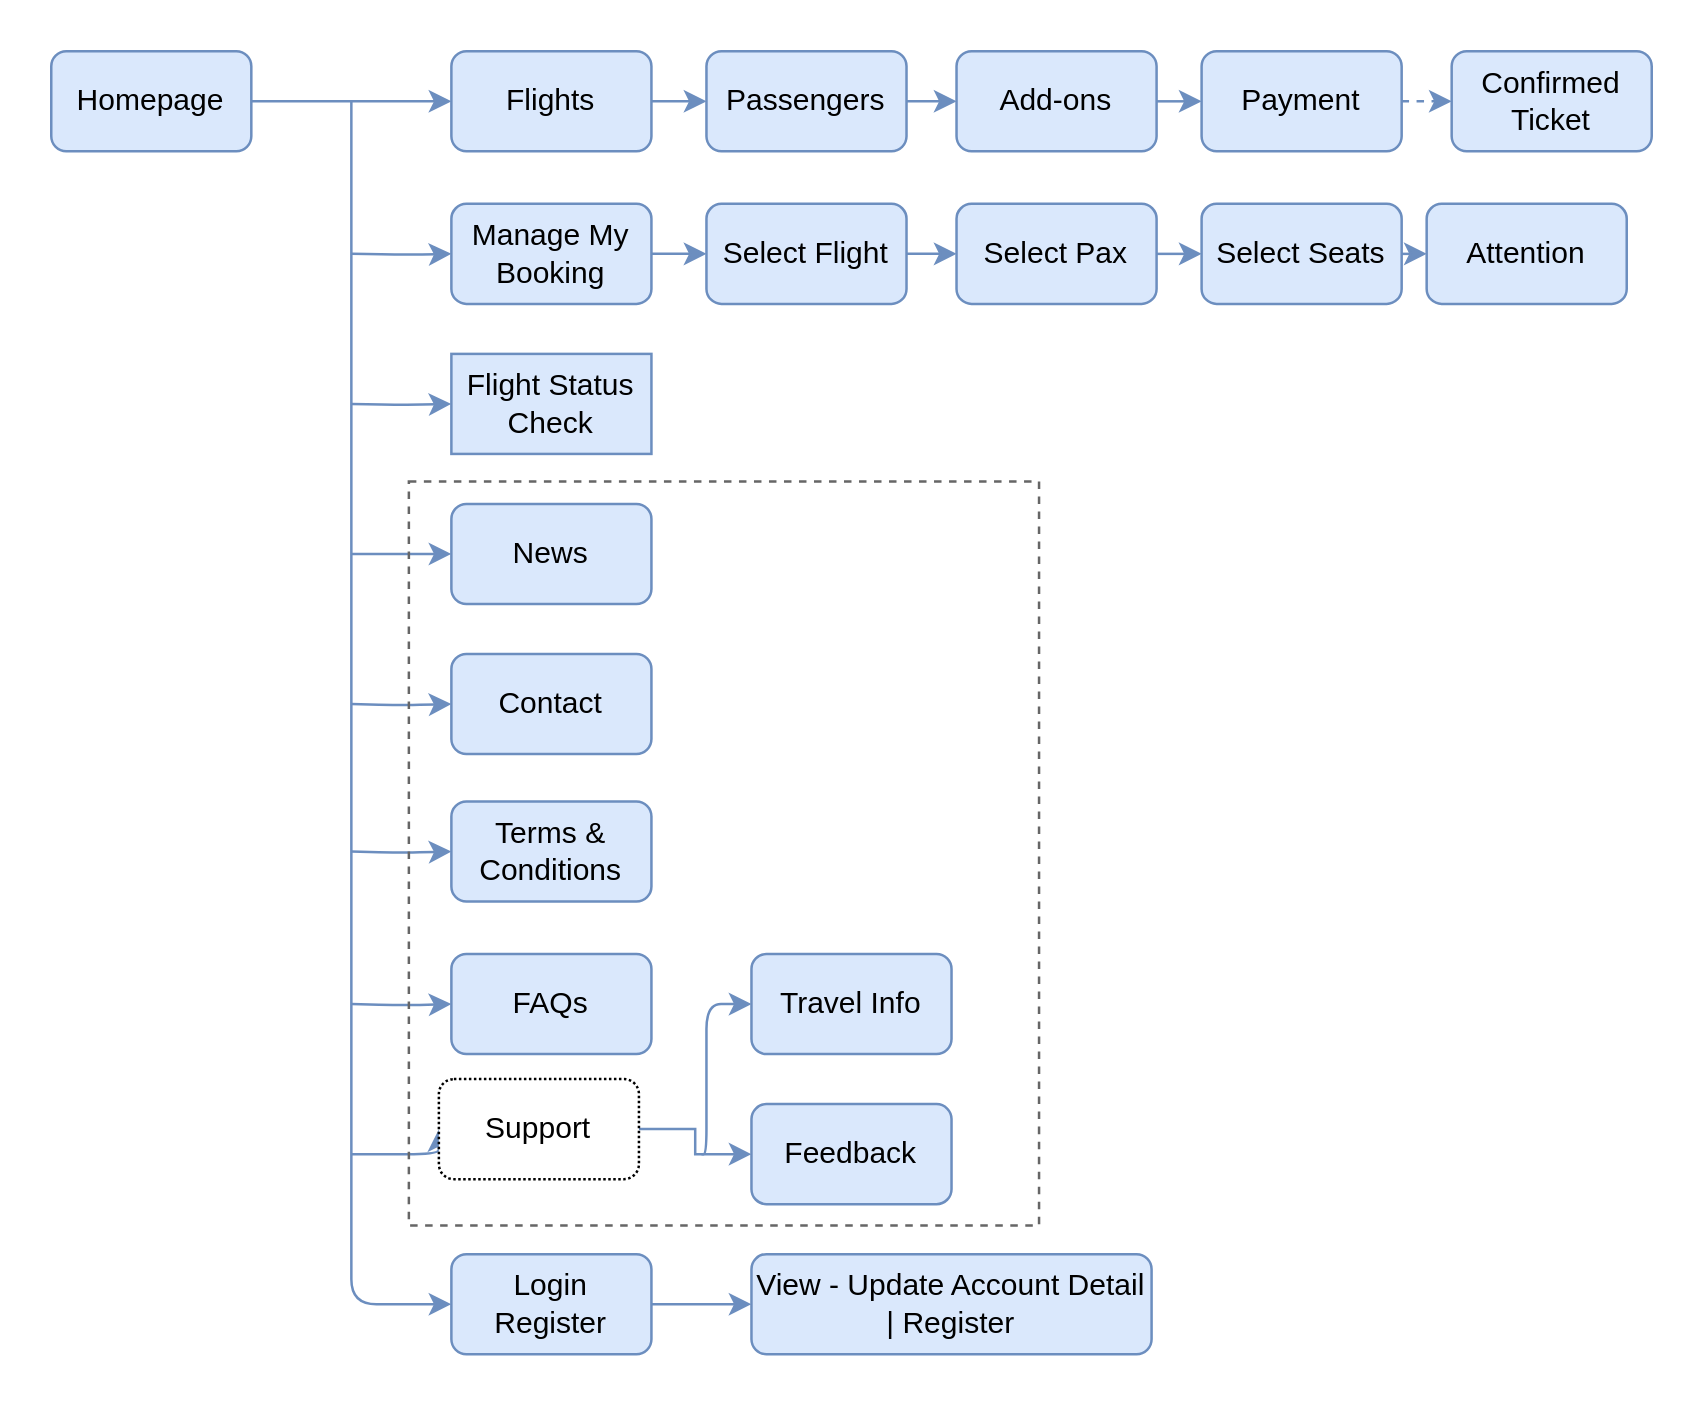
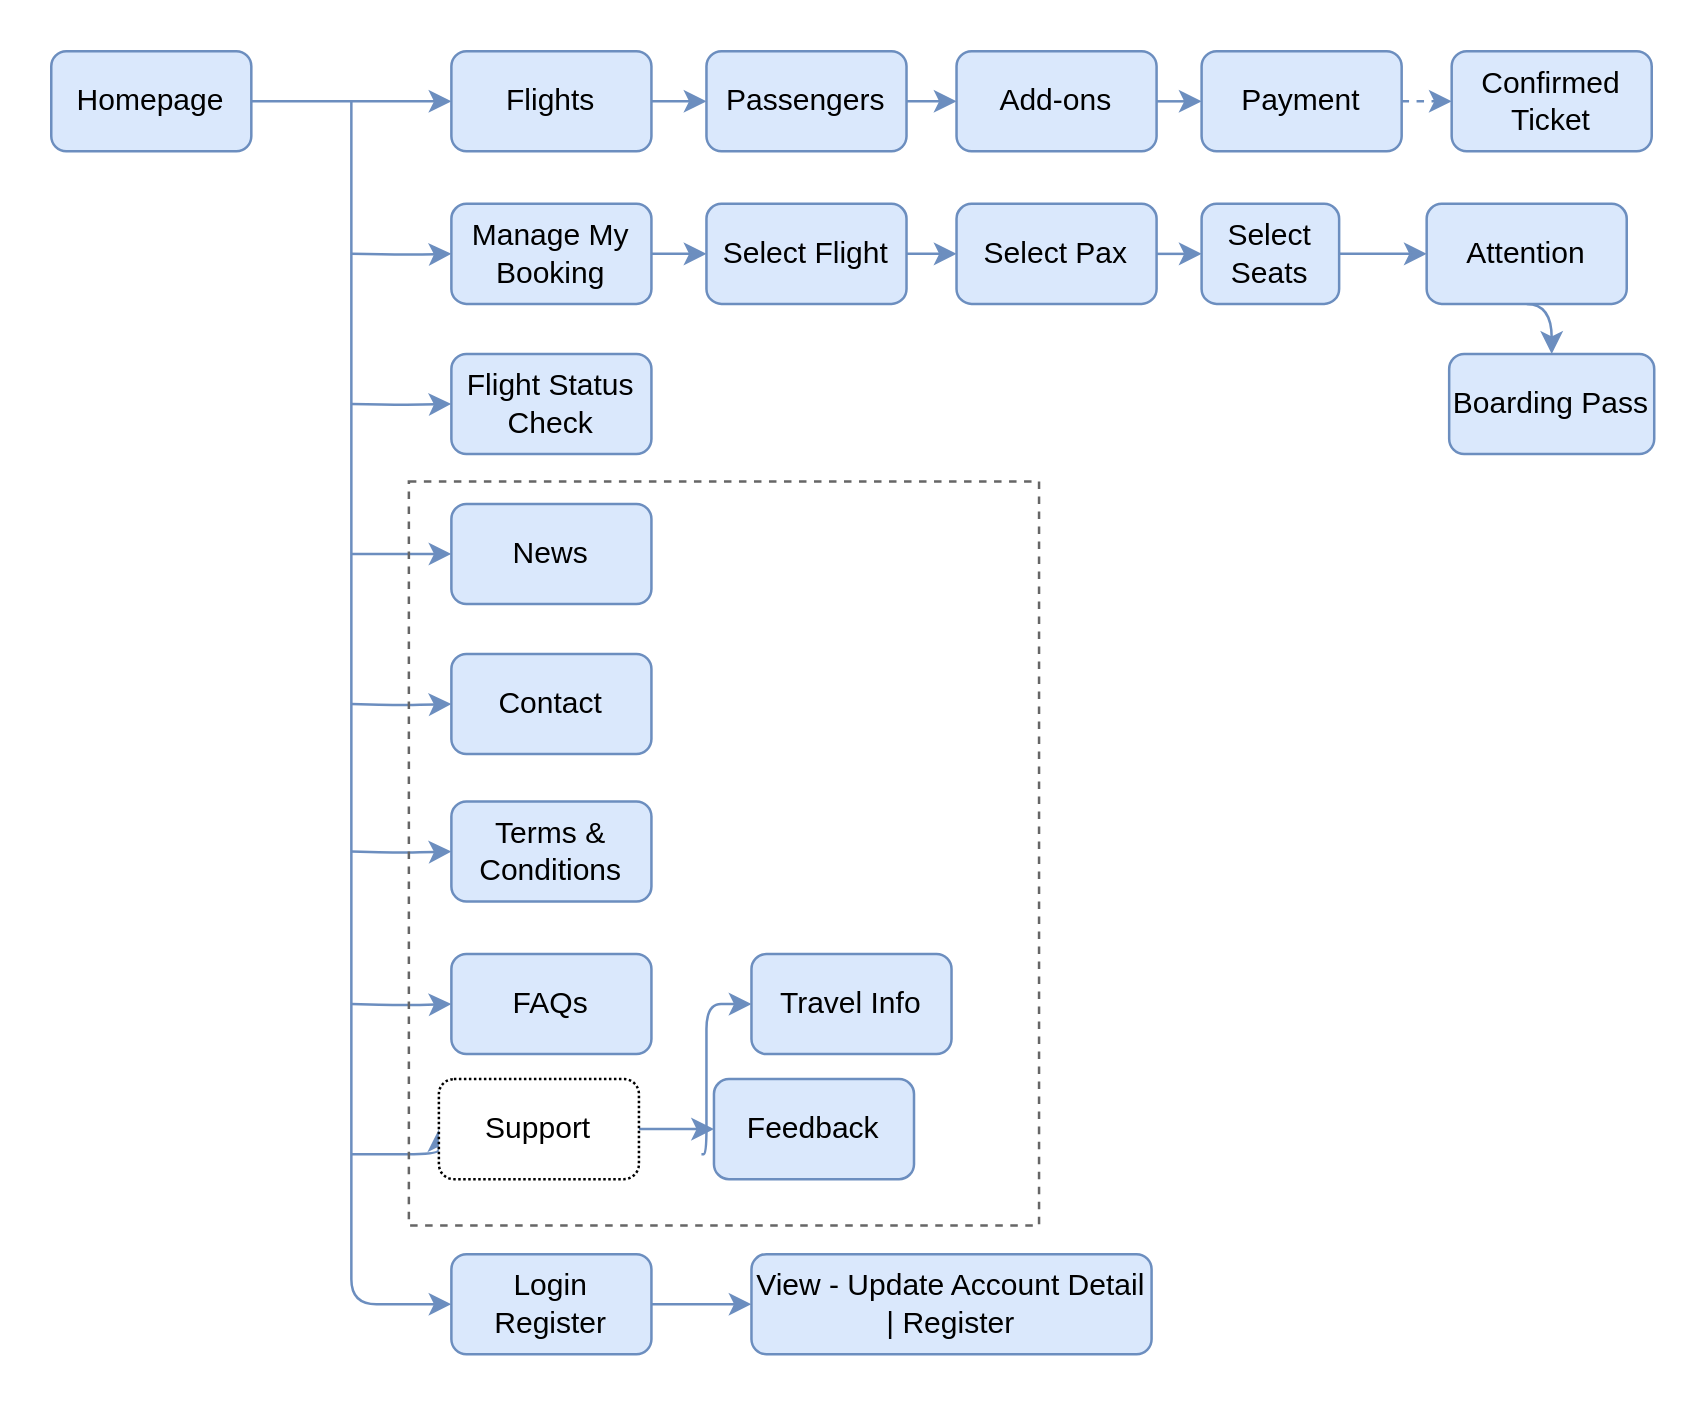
- <mxCell id="27" value="Select Seats" style="whiteSpace=wrap;html=1;rounded=1;fillColor=#dae8fc;strokeColor=#6c8ebf;" parent="1" vertex="1"><mxGeometry x="480" y="81" width="80" height="40" as="geometry" /></mxCell>
+ <mxCell id="27" value="Select Seats" style="whiteSpace=wrap;html=1;rounded=1;fillColor=#dae8fc;strokeColor=#6c8ebf;" parent="1" vertex="1"><mxGeometry x="480" y="81" width="55" height="40" as="geometry" /></mxCell>
+ <mxCell id="28" style="edgeStyle=orthogonalEdgeStyle;curved=1;orthogonalLoop=1;jettySize=auto;html=1;exitX=0.5;exitY=1;exitDx=0;exitDy=0;entryX=0.5;entryY=0;entryDx=0;entryDy=0;fillColor=#dae8fc;strokeColor=#6c8ebf;" parent="1" source="29" target="30" edge="1"><mxGeometry relative="1" as="geometry" /></mxCell>
- <mxCell id="7" value="Flight Status Check" style="whiteSpace=wrap;html=1;labelBackgroundColor=none;fillColor=#dae8fc;strokeColor=#6c8ebf;rounded=0;" parent="1" vertex="1"><mxGeometry x="180" y="141" width="80" height="40" as="geometry" /></mxCell>
+ <mxCell id="7" value="Flight Status Check" style="rounded=1;whiteSpace=wrap;html=1;labelBackgroundColor=none;fillColor=#dae8fc;strokeColor=#6c8ebf;" parent="1" vertex="1"><mxGeometry x="180" y="141" width="80" height="40" as="geometry" /></mxCell>
+ <mxCell id="30" value="Boarding Pass" style="whiteSpace=wrap;html=1;rounded=1;fillColor=#dae8fc;strokeColor=#6c8ebf;" parent="1" vertex="1"><mxGeometry x="579" y="141" width="82" height="40" as="geometry" /></mxCell>
- <mxCell id="43" value="Feedback" style="rounded=1;whiteSpace=wrap;html=1;labelBackgroundColor=none;fillColor=#dae8fc;strokeColor=#6c8ebf;" parent="1" vertex="1"><mxGeometry x="300" y="441" width="80" height="40" as="geometry" /></mxCell>
+ <mxCell id="43" value="Feedback" style="rounded=1;whiteSpace=wrap;html=1;labelBackgroundColor=none;fillColor=#dae8fc;strokeColor=#6c8ebf;" parent="1" vertex="1"><mxGeometry x="285" y="431" width="80" height="40" as="geometry" /></mxCell>
